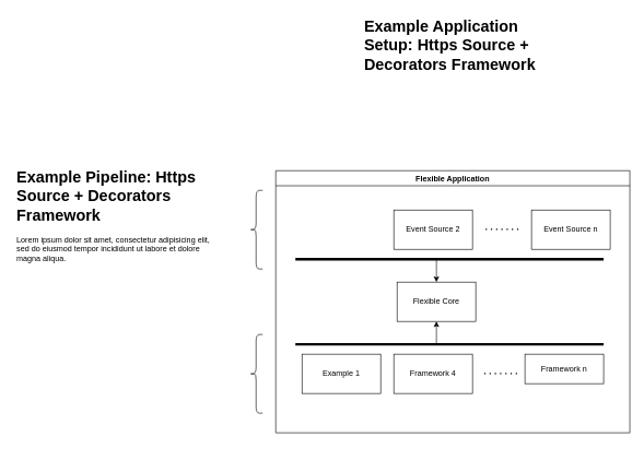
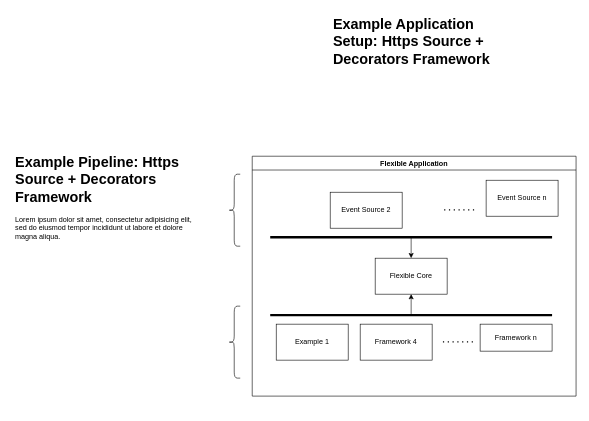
- <mxCell id="5" value="Event Source 2" style="rounded=0;whiteSpace=wrap;html=1;" vertex="1" parent="2"><mxGeometry x="180" y="60" width="120" height="60" as="geometry" /></mxCell>
+ <mxCell id="5" value="Event Source 2" style="rounded=0;whiteSpace=wrap;html=1;" vertex="1" parent="2"><mxGeometry x="130" y="60" width="120" height="60" as="geometry" /></mxCell>
- <mxCell id="6" value="Event Source n" style="rounded=0;whiteSpace=wrap;html=1;" vertex="1" parent="2"><mxGeometry x="390" y="60" width="120" height="60" as="geometry" /></mxCell>
+ <mxCell id="6" value="Event Source n" style="rounded=0;whiteSpace=wrap;html=1;" vertex="1" parent="2"><mxGeometry x="390" y="40" width="120" height="60" as="geometry" /></mxCell>
- <mxCell id="4" value="Flexible Core" style="rounded=0;whiteSpace=wrap;html=1;" vertex="1" parent="2"><mxGeometry x="185" y="170" width="120" height="60" as="geometry" /></mxCell>
+ <mxCell id="4" value="Flexible Core" style="rounded=0;whiteSpace=wrap;html=1;" vertex="1" parent="2"><mxGeometry x="205" y="170" width="120" height="60" as="geometry" /></mxCell>
